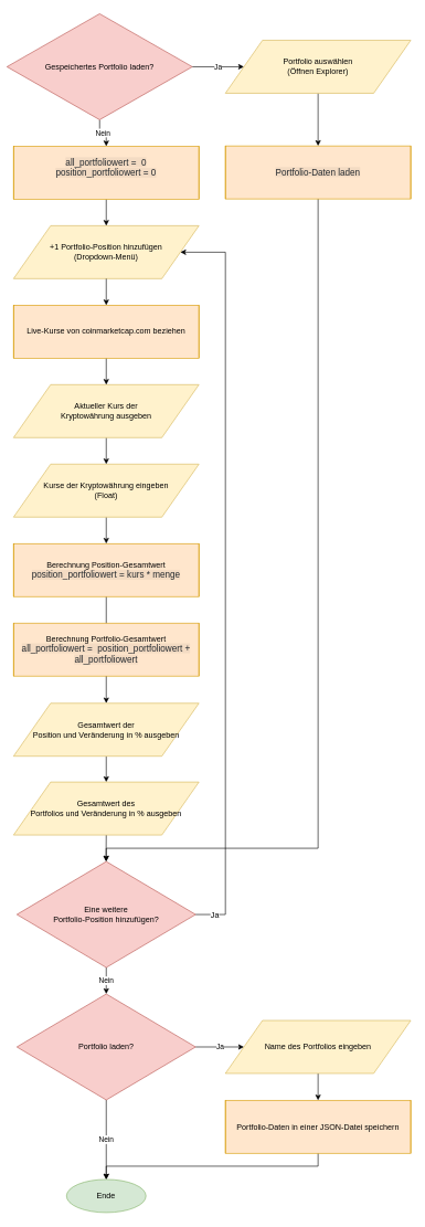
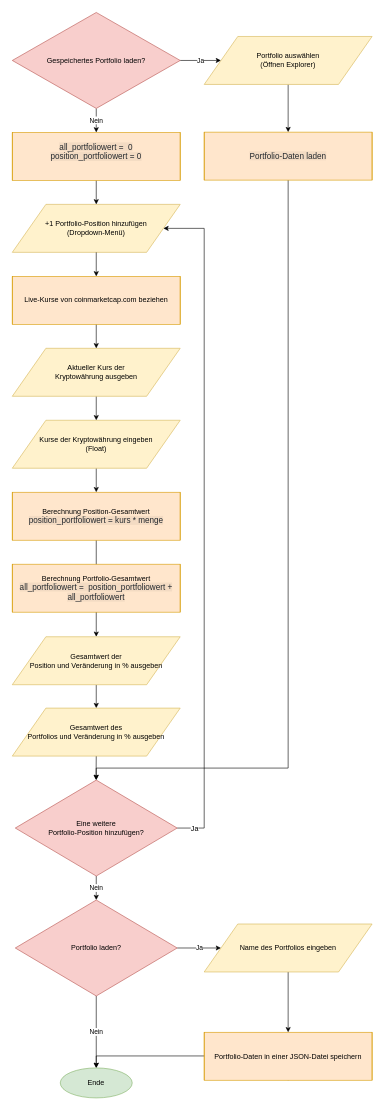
- <mxCell id="29" value="Gespeichertes Portfolio laden?" style="rhombus;whiteSpace=wrap;html=1;fillColor=#f8cecc;strokeColor=#b85450;" vertex="1" parent="1"><mxGeometry x="10" y="20" width="280" height="160" as="geometry" /></mxCell>
+ <mxCell id="29" value="Gespeichertes Portfolio laden?" style="rhombus;whiteSpace=wrap;html=1;fillColor=#f8cecc;strokeColor=#b85450;" vertex="1" parent="1"><mxGeometry x="20" y="20" width="280" height="160" as="geometry" /></mxCell>
- <mxCell id="26" value="&lt;span style=&quot;white-space: normal&quot;&gt;Portfolio-Daten in einer JSON-Datei speichern&lt;br&gt;&lt;/span&gt;" style="shape=process;whiteSpace=wrap;html=1;backgroundOutline=1;fillColor=#ffe6cc;strokeColor=#d79b00;size=0;" vertex="1" parent="1"><mxGeometry x="340" y="1660.5" width="280" height="80" as="geometry" /></mxCell>
+ <mxCell id="26" value="&lt;span style=&quot;white-space: normal&quot;&gt;Portfolio-Daten in einer JSON-Datei speichern&lt;br&gt;&lt;/span&gt;" style="shape=process;whiteSpace=wrap;html=1;backgroundOutline=1;fillColor=#ffe6cc;strokeColor=#d79b00;size=0;" vertex="1" parent="1"><mxGeometry x="340" y="1720.5" width="280" height="80" as="geometry" /></mxCell>
